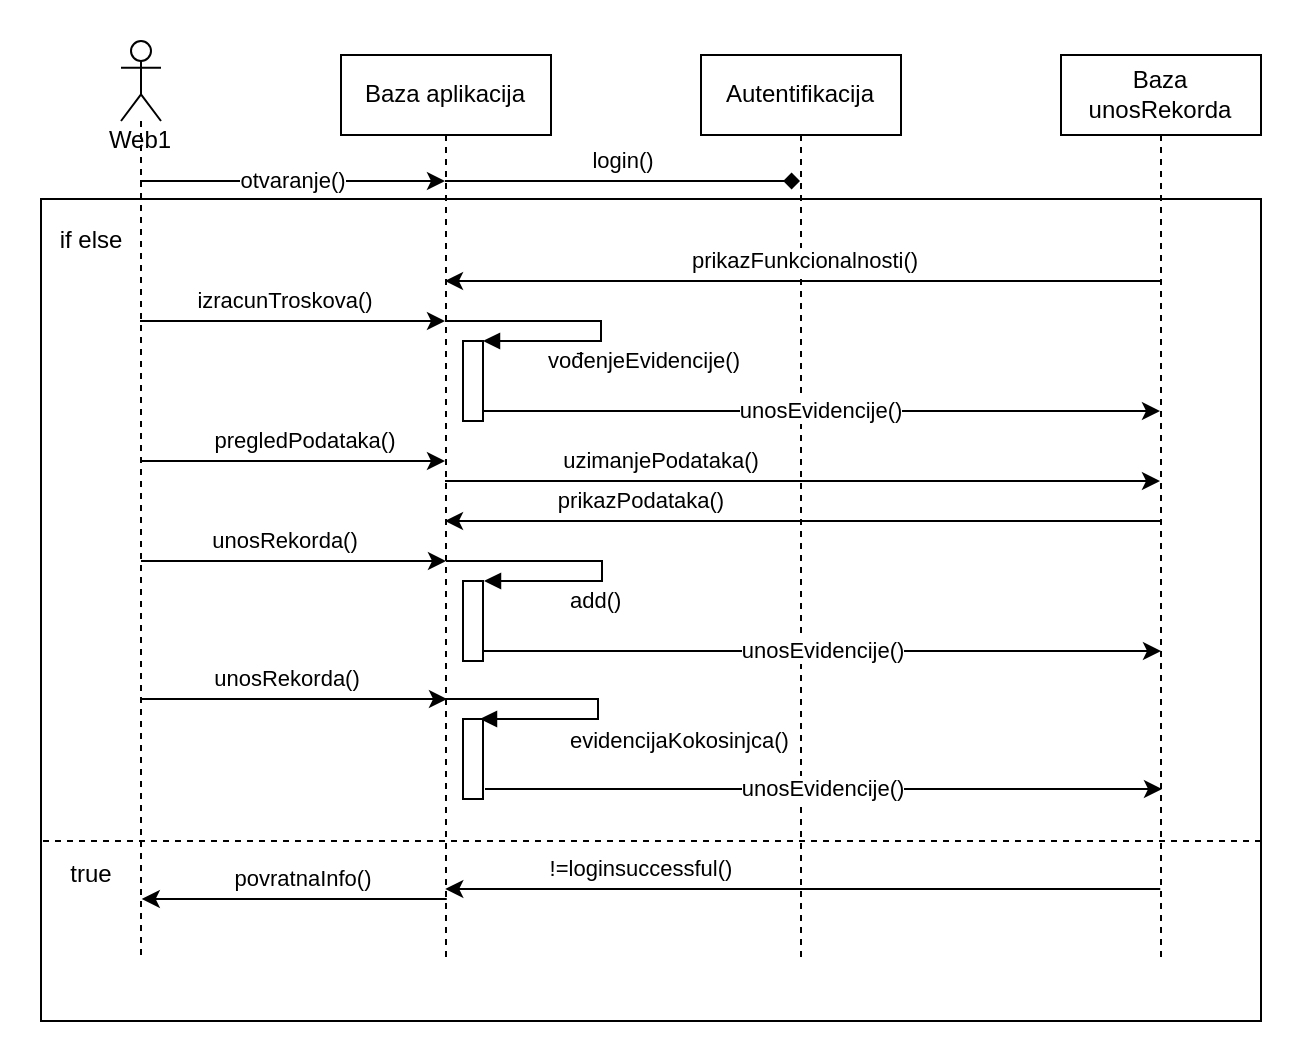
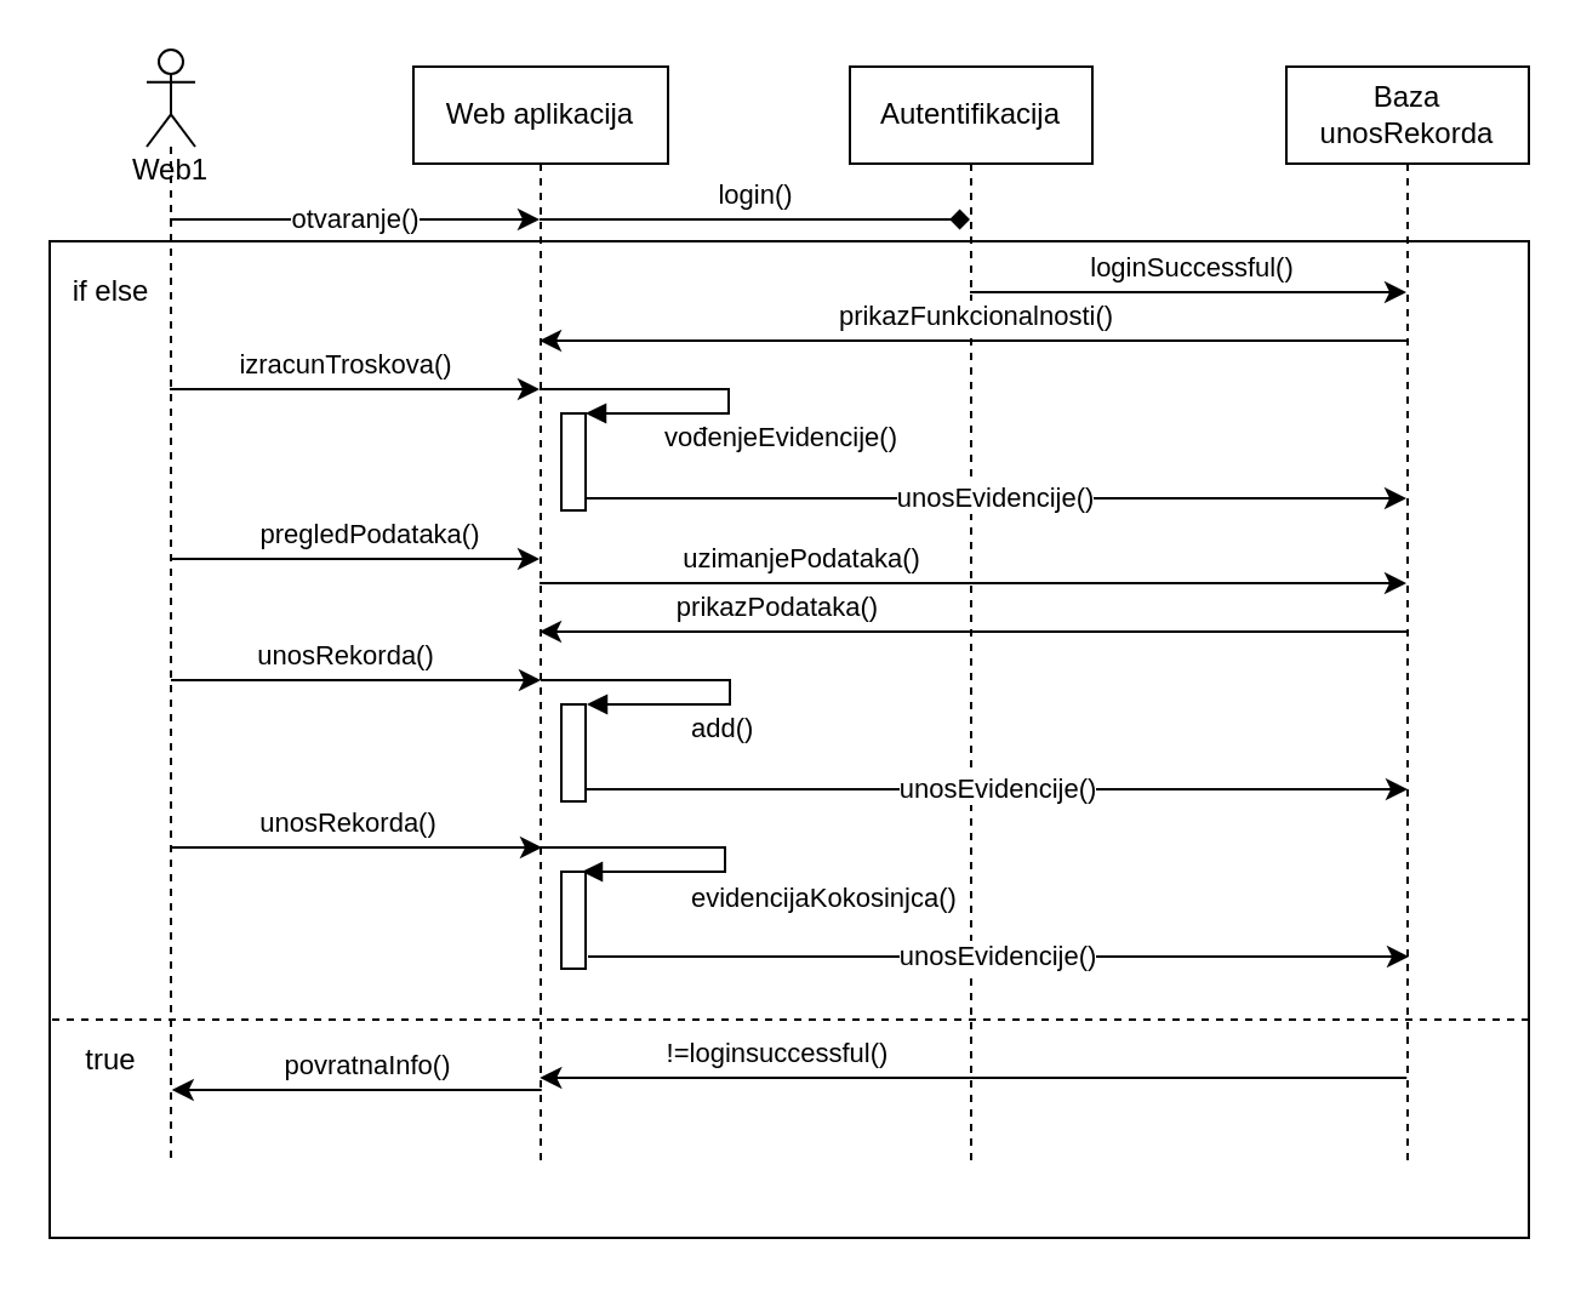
- <mxCell id="9" value="Baza aplikacija" style="shape=umlLifeline;perimeter=lifelinePerimeter;whiteSpace=wrap;html=1;container=1;collapsible=0;recursiveResize=0;outlineConnect=0;" parent="1" vertex="1"><mxGeometry x="170" y="27" width="105" height="453" as="geometry" /></mxCell>
+ <mxCell id="9" value="Web aplikacija" style="shape=umlLifeline;perimeter=lifelinePerimeter;whiteSpace=wrap;html=1;container=1;collapsible=0;recursiveResize=0;outlineConnect=0;" parent="1" vertex="1"><mxGeometry x="170" y="27" width="105" height="453" as="geometry" /></mxCell>
+ <mxCell id="12" value="loginSuccessful()" style="edgeStyle=orthogonalEdgeStyle;rounded=0;orthogonalLoop=1;jettySize=auto;html=1;" parent="1" source="13" target="16" edge="1"><mxGeometry x="0.006" y="10" relative="1" as="geometry"><Array as="points"><mxPoint x="490" y="120" /><mxPoint x="490" y="120" /></Array><mxPoint as="offset" /></mxGeometry></mxCell>
